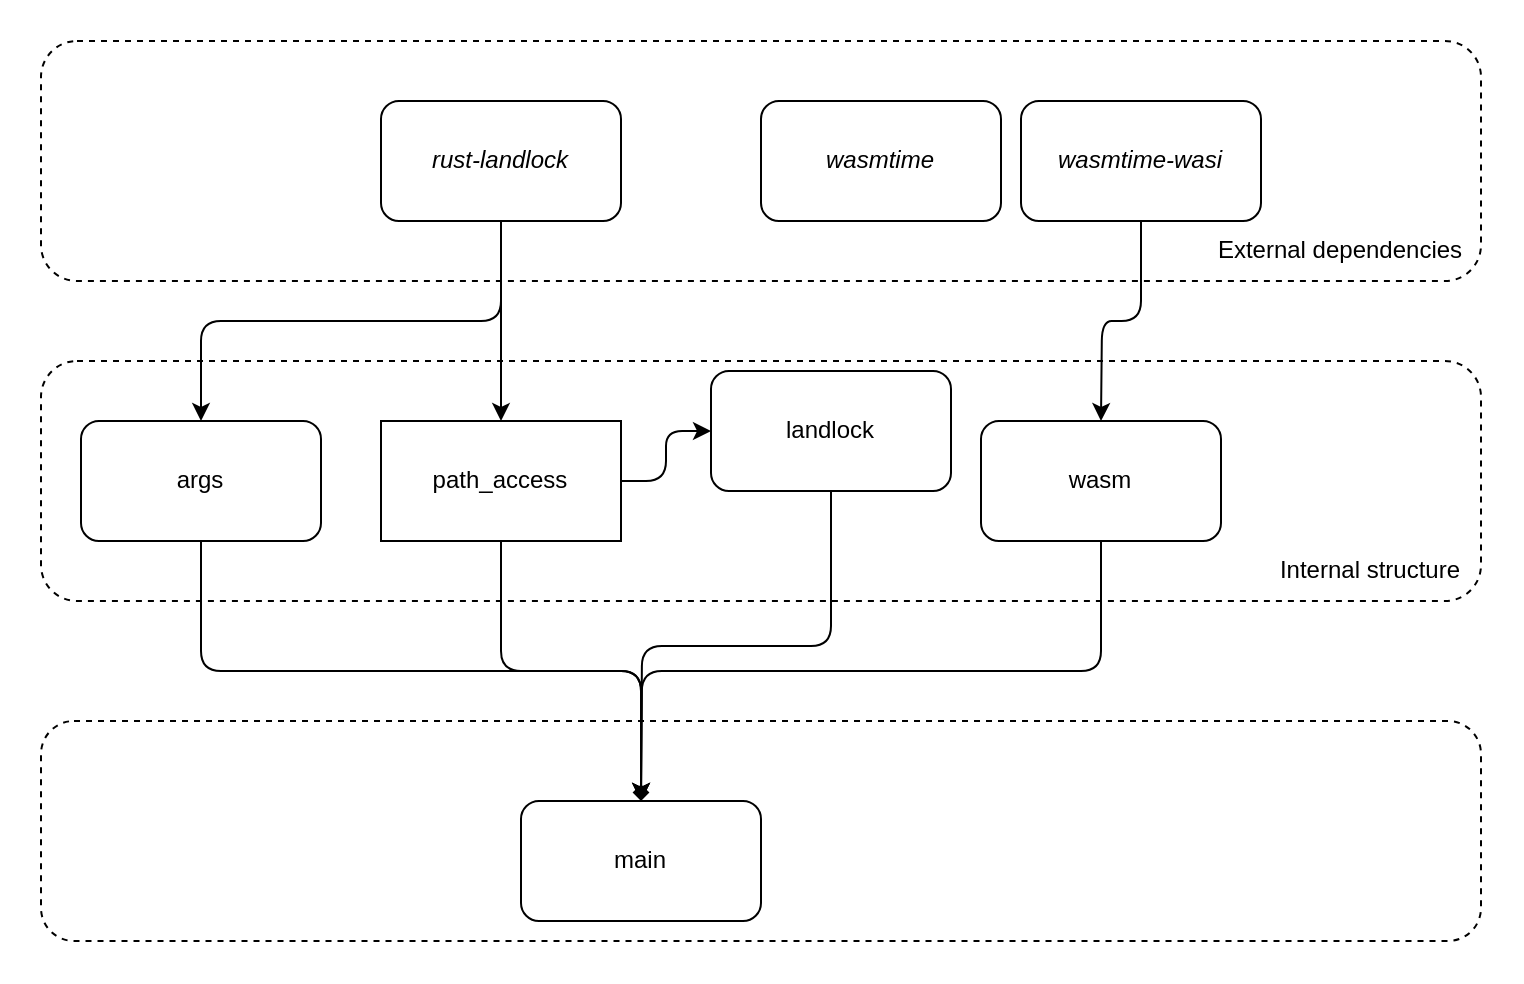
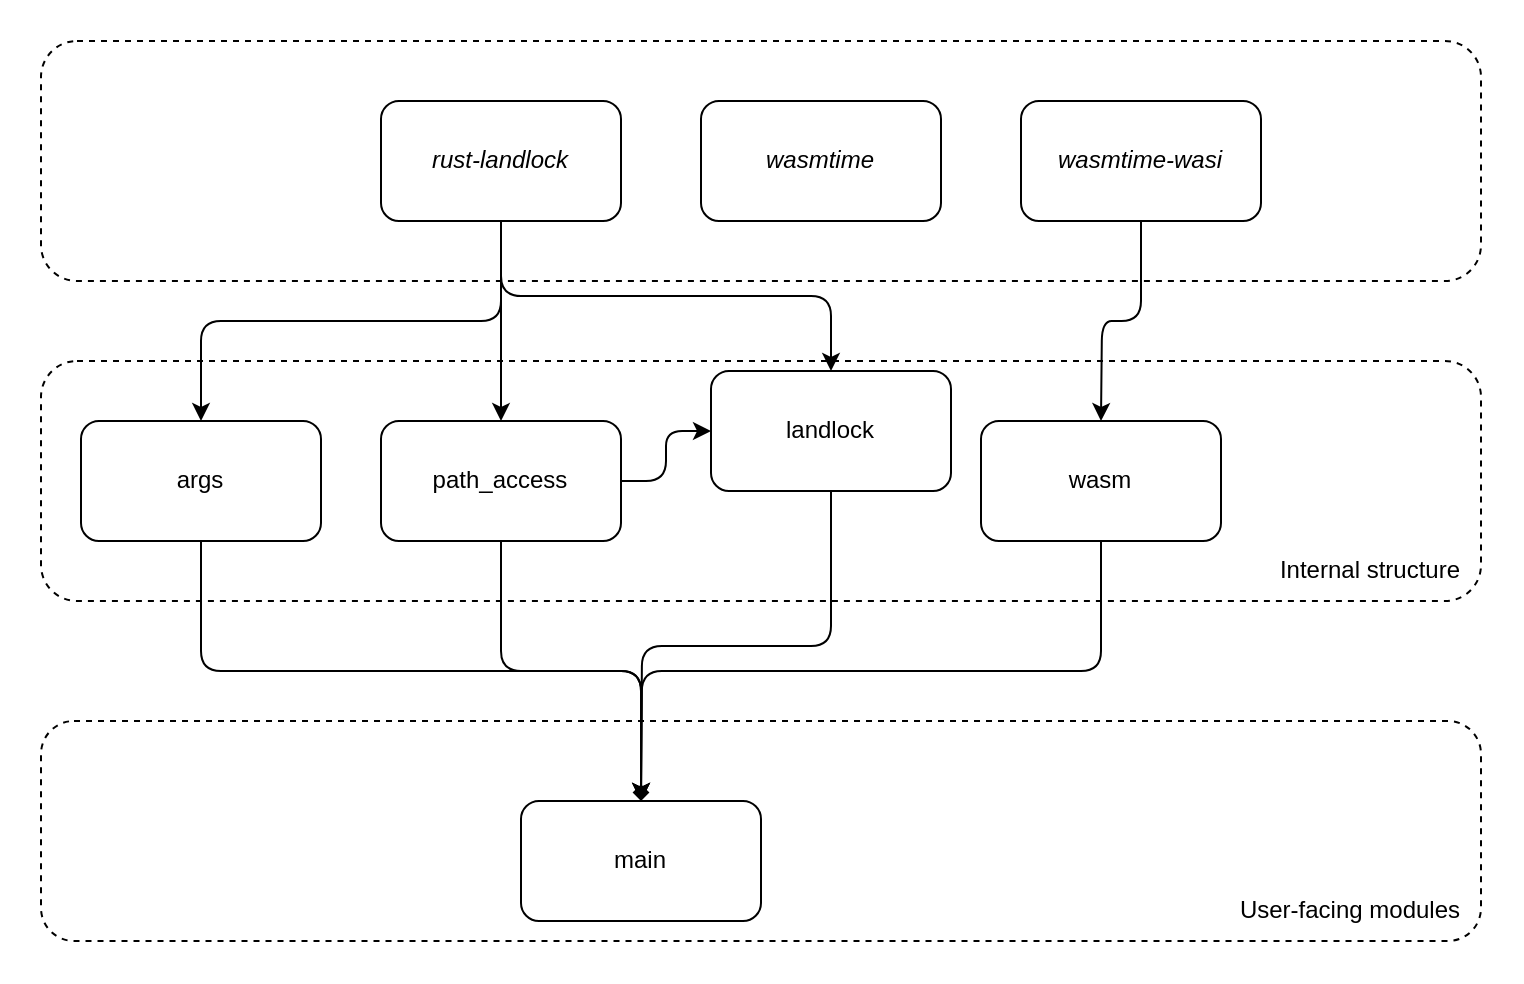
- <mxCell id="6" value="&lt;i&gt;wasmtime&lt;/i&gt;" style="rounded=1;whiteSpace=wrap;html=1;" parent="1" vertex="1"><mxGeometry x="380" y="50" width="120" height="60" as="geometry" /></mxCell>
+ <mxCell id="6" value="&lt;i&gt;wasmtime&lt;/i&gt;" style="rounded=1;whiteSpace=wrap;html=1;" parent="1" vertex="1"><mxGeometry x="350" y="50" width="120" height="60" as="geometry" /></mxCell>
- <mxCell id="23" value="External dependencies" style="text;html=1;strokeColor=none;fillColor=none;align=center;verticalAlign=middle;whiteSpace=wrap;rounded=0;" parent="1" vertex="1"><mxGeometry x="600" y="110" width="140" height="30" as="geometry" /></mxCell>
+ <mxCell id="11" style="edgeStyle=orthogonalEdgeStyle;rounded=1;orthogonalLoop=1;jettySize=auto;html=1;exitX=0.5;exitY=1;exitDx=0;exitDy=0;entryX=0.5;entryY=0;entryDx=0;entryDy=0;" parent="1" source="12" target="16" edge="1"><mxGeometry relative="1" as="geometry" /></mxCell>
- <mxCell id="19" value="path_access" style="whiteSpace=wrap;html=1;rounded=0;" parent="1" vertex="1"><mxGeometry x="190" y="210" width="120" height="60" as="geometry" /></mxCell>
+ <mxCell id="19" value="path_access" style="rounded=1;whiteSpace=wrap;html=1;" parent="1" vertex="1"><mxGeometry x="190" y="210" width="120" height="60" as="geometry" /></mxCell>
+ <mxCell id="24" value="User-facing modules" style="text;html=1;strokeColor=none;fillColor=none;align=center;verticalAlign=middle;whiteSpace=wrap;rounded=0;" parent="1" vertex="1"><mxGeometry x="610" y="440" width="130" height="30" as="geometry" /></mxCell>
